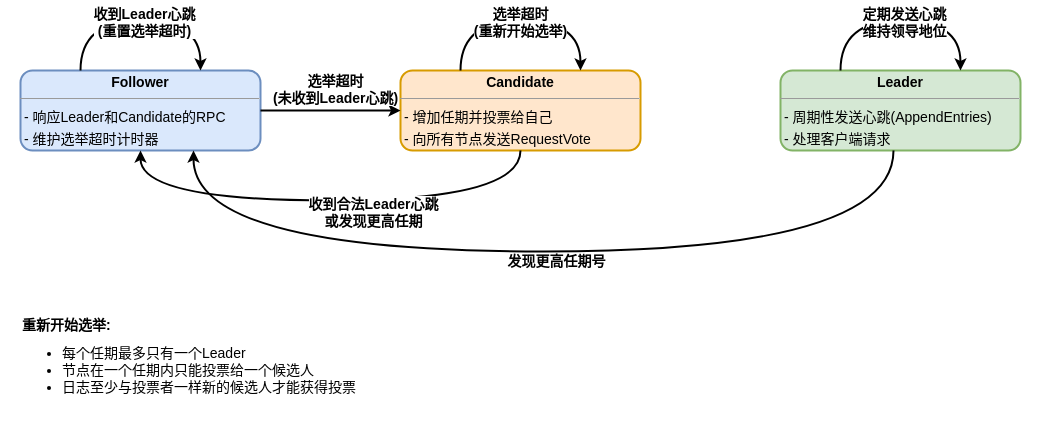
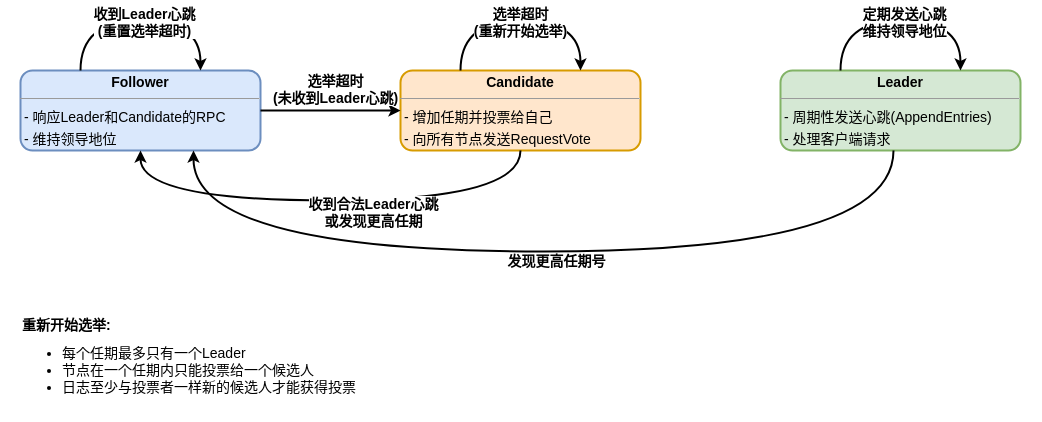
- <mxCell id="2" value="&lt;p style=&quot;margin:0px;margin-top:4px;text-align:center;&quot;&gt;&lt;b&gt;Follower&lt;/b&gt;&lt;/p&gt;&lt;hr size=&quot;1&quot;&gt;&lt;p style=&quot;margin:0 0 0 4px;line-height:1.6;&quot;&gt;- 响应Leader和Candidate的RPC&lt;br&gt;- 维护选举超时计时器&lt;/p&gt;" style="verticalAlign=top;align=left;overflow=fill;fontSize=14;fontFamily=Helvetica;html=1;rounded=1;shadow=0;comic=0;labelBackgroundColor=none;strokeWidth=2;fillColor=#dae8fc;strokeColor=#6c8ebf;" vertex="1" parent="1"><mxGeometry x="20" y="70" width="240" height="80" as="geometry" /></mxCell>
+ <mxCell id="2" value="&lt;p style=&quot;margin:0px;margin-top:4px;text-align:center;&quot;&gt;&lt;b&gt;Follower&lt;/b&gt;&lt;/p&gt;&lt;hr size=&quot;1&quot;&gt;&lt;p style=&quot;margin:0 0 0 4px;line-height:1.6;&quot;&gt;- 响应Leader和Candidate的RPC&lt;br&gt;- 维持领导地位&lt;/p&gt;" style="verticalAlign=top;align=left;overflow=fill;fontSize=14;fontFamily=Helvetica;html=1;rounded=1;shadow=0;comic=0;labelBackgroundColor=none;strokeWidth=2;fillColor=#dae8fc;strokeColor=#6c8ebf;" vertex="1" parent="1"><mxGeometry x="20" y="70" width="240" height="80" as="geometry" /></mxCell>
